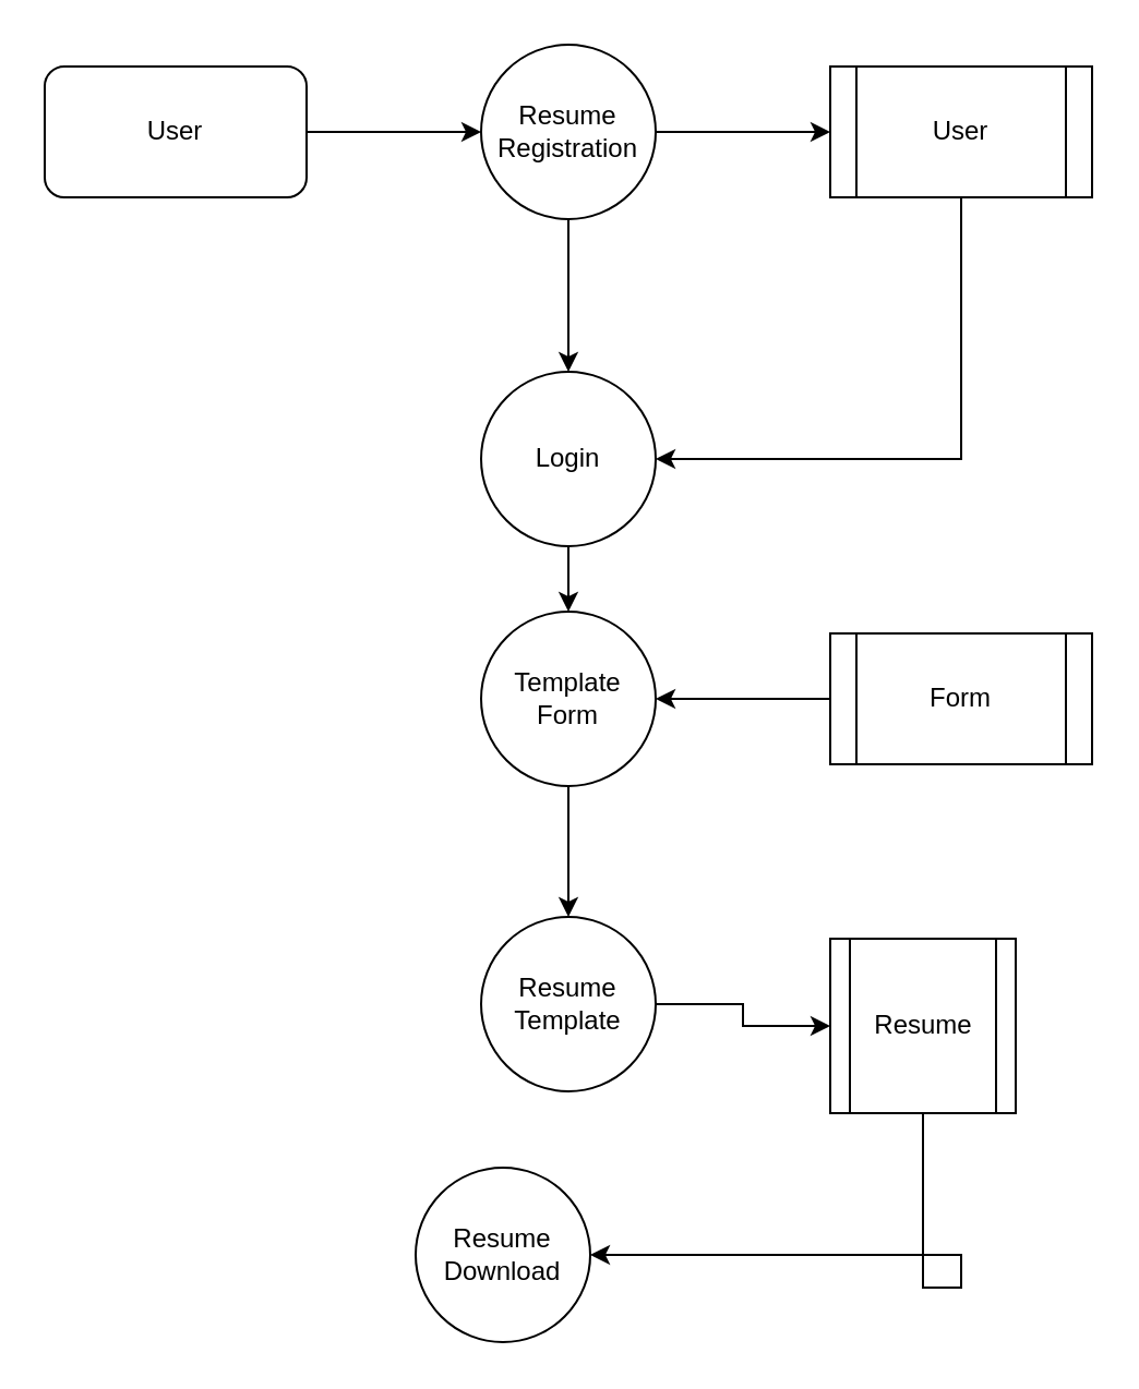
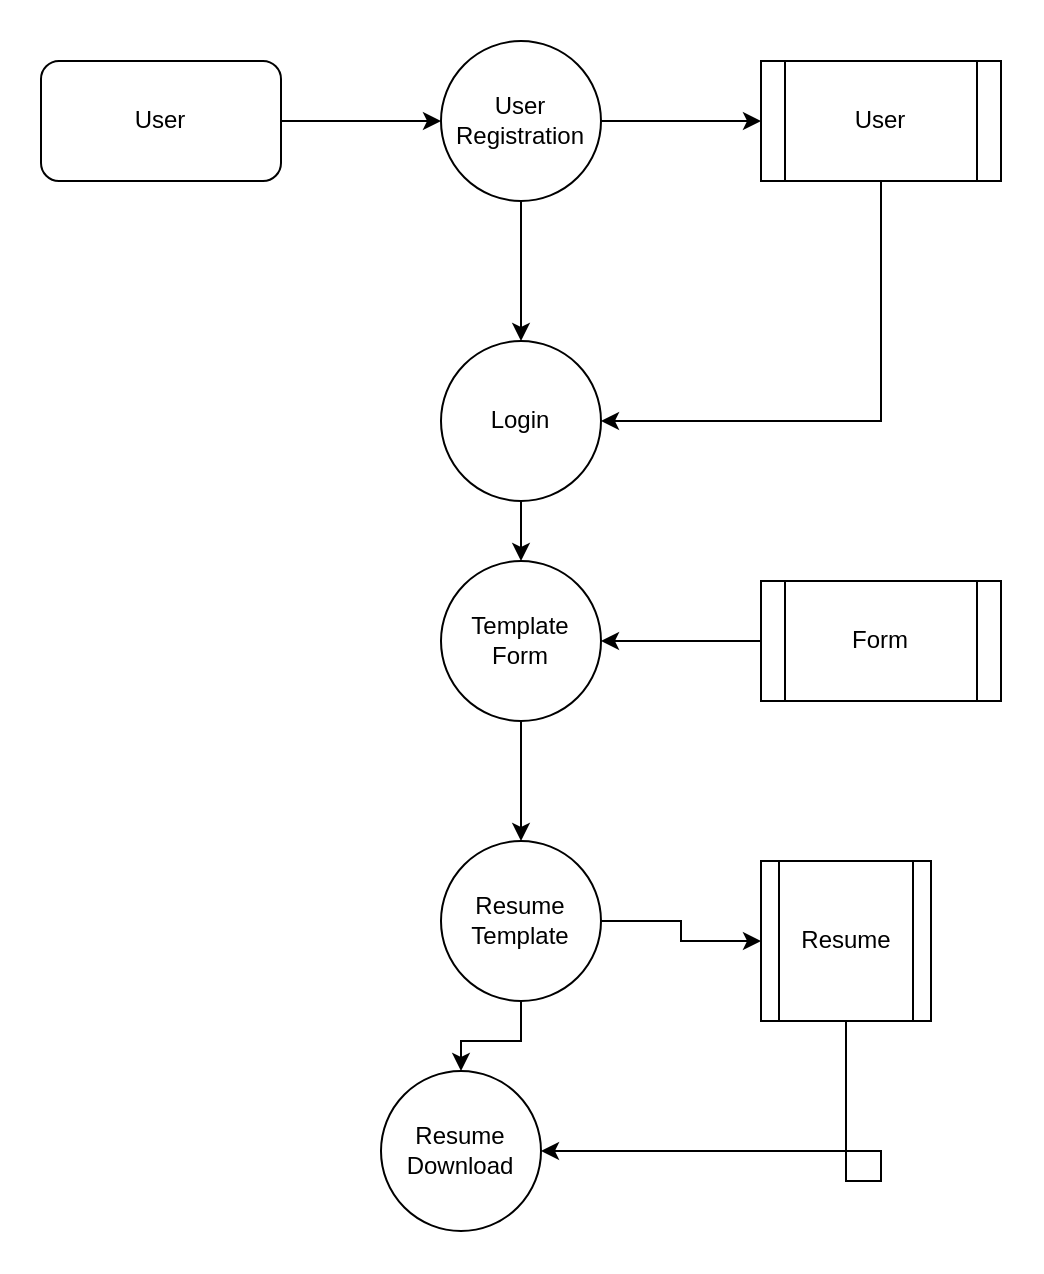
- <mxCell id="6" value="Resume Registration" style="ellipse;whiteSpace=wrap;html=1;aspect=fixed;" vertex="1" parent="1"><mxGeometry x="220" y="20" width="80" height="80" as="geometry" /></mxCell>
+ <mxCell id="6" value="User Registration" style="ellipse;whiteSpace=wrap;html=1;aspect=fixed;" vertex="1" parent="1"><mxGeometry x="220" y="20" width="80" height="80" as="geometry" /></mxCell>
+ <mxCell id="16" value="" style="edgeStyle=orthogonalEdgeStyle;rounded=0;orthogonalLoop=1;jettySize=auto;html=1;" edge="1" parent="1" source="17" target="20"><mxGeometry relative="1" as="geometry" /></mxCell>
